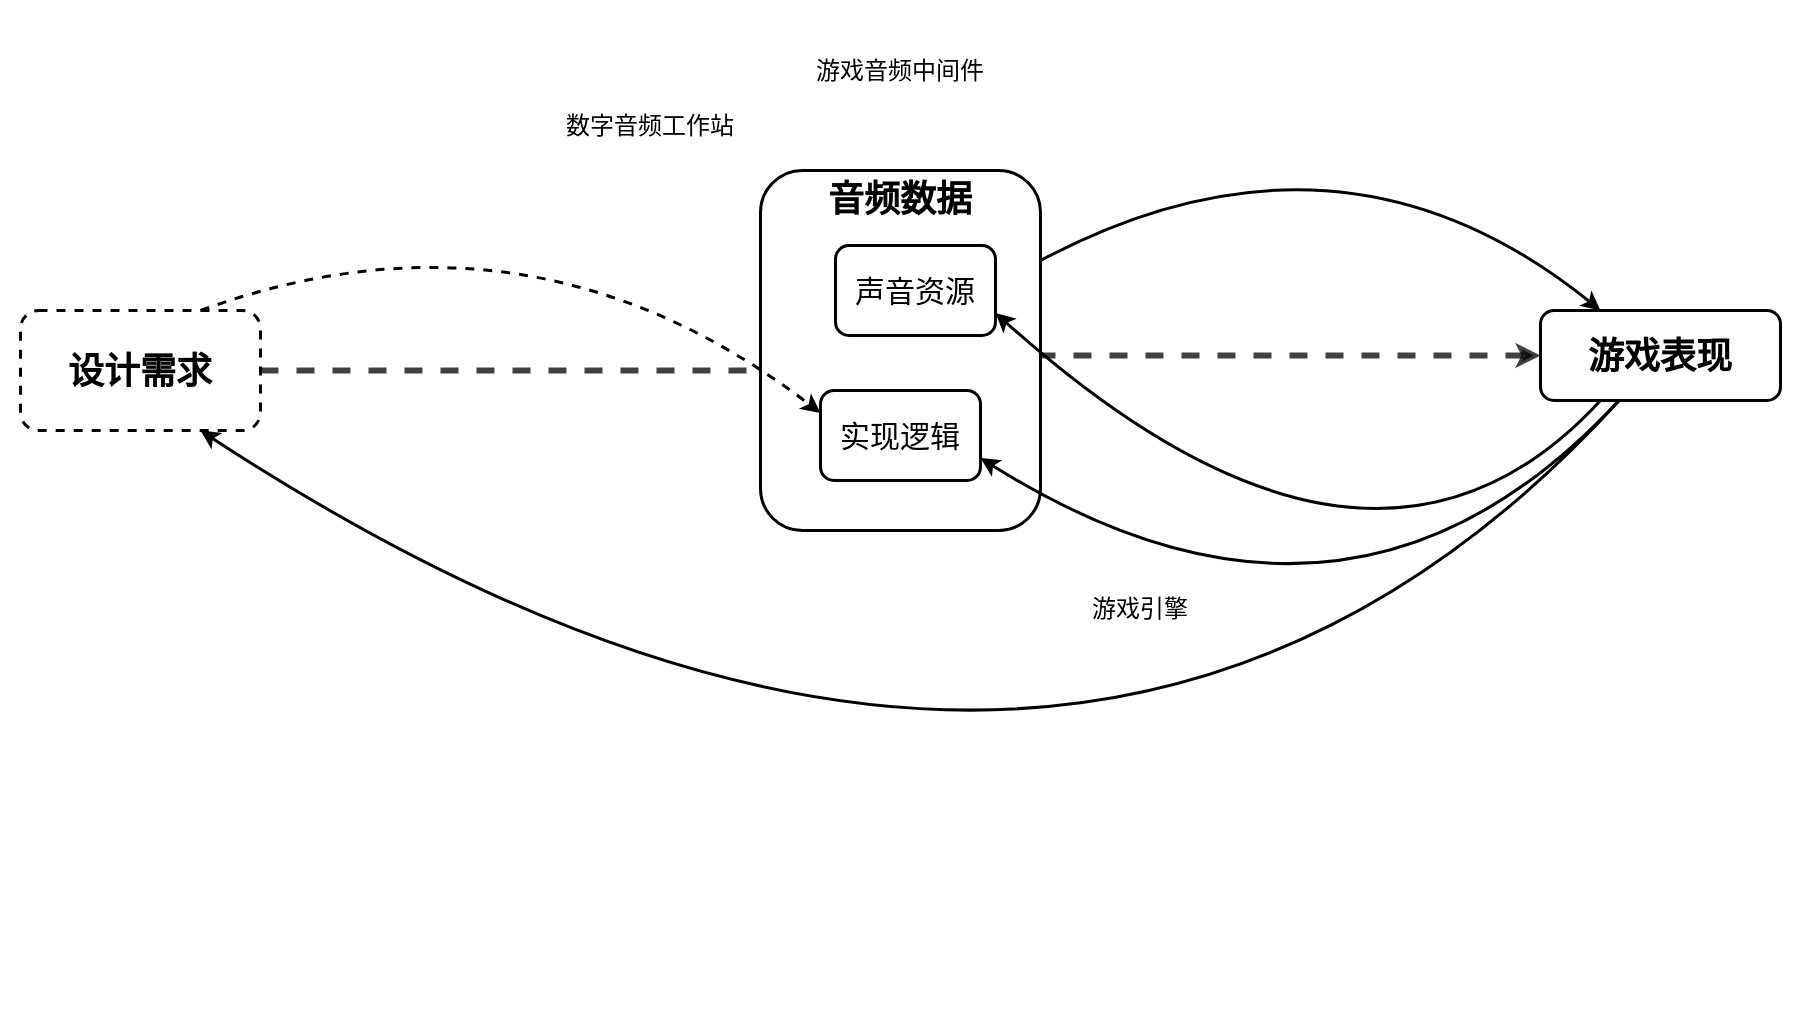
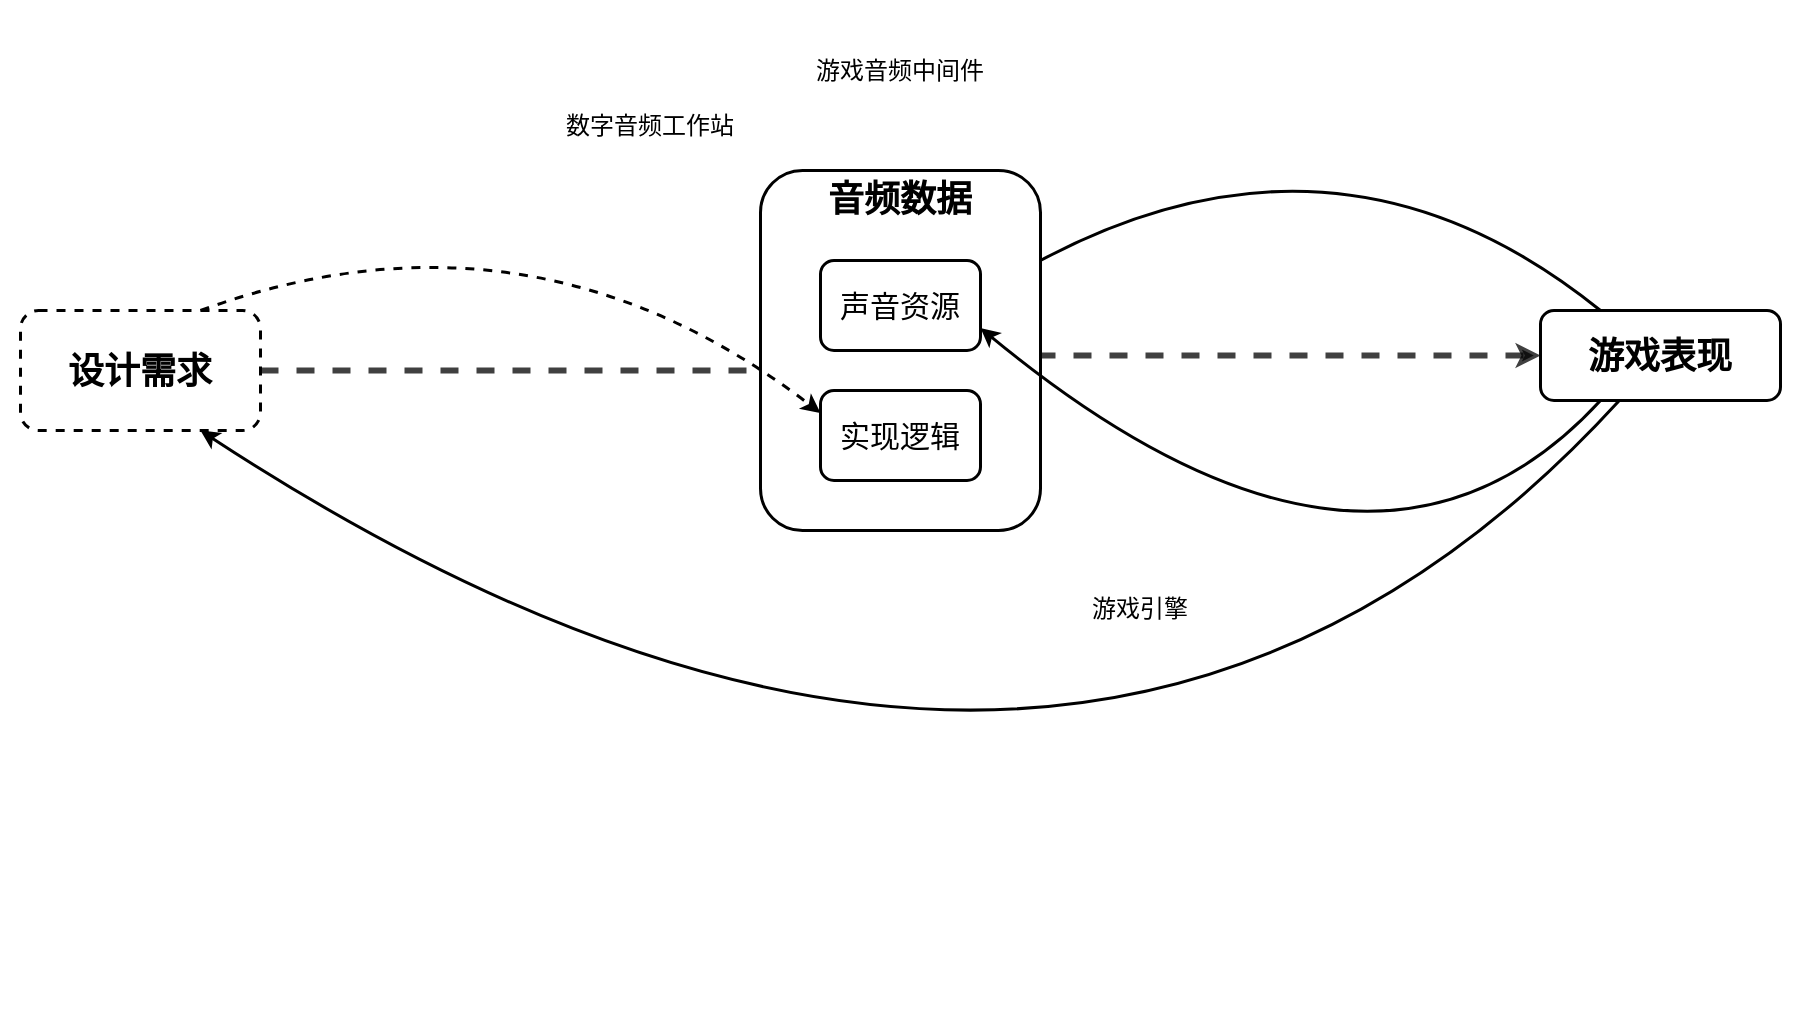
- <mxCell id="12" value="声音资源" style="rounded=1;whiteSpace=wrap;html=1;fontSize=30;fontFamily=Noto Sans;fontSource=https%3A%2F%2Ffonts.googleapis.com%2Fcss%3Ffamily%3DNoto%2BSans;verticalAlign=middle;fillColor=none;fontStyle=0;align=center;strokeWidth=3;" vertex="1" parent="1"><mxGeometry x="835" y="245" width="160" height="90" as="geometry" /></mxCell>
+ <mxCell id="12" value="声音资源" style="rounded=1;whiteSpace=wrap;html=1;fontSize=30;fontFamily=Noto Sans;fontSource=https%3A%2F%2Ffonts.googleapis.com%2Fcss%3Ffamily%3DNoto%2BSans;verticalAlign=middle;fillColor=none;fontStyle=0;align=center;strokeWidth=3;" vertex="1" parent="1"><mxGeometry x="820" y="260" width="160" height="90" as="geometry" /></mxCell>
- <mxCell id="19" style="rounded=0;orthogonalLoop=1;jettySize=auto;html=1;strokeWidth=3;entryX=0.25;entryY=0;entryDx=0;entryDy=0;exitX=1;exitY=0.25;exitDx=0;exitDy=0;curved=1;endSize=10;" edge="1" parent="14" source="11" target="7"><mxGeometry relative="1" as="geometry"><mxPoint x="1150" y="265" as="sourcePoint" /><mxPoint x="1510" y="280" as="targetPoint" /><Array as="points"><mxPoint x="1340" y="100" /></Array></mxGeometry></mxCell>
+ <mxCell id="19" style="rounded=0;orthogonalLoop=1;jettySize=auto;html=1;strokeWidth=3;entryX=0.25;entryY=0;entryDx=0;entryDy=0;exitX=1;exitY=0.25;exitDx=0;exitDy=0;curved=1;endSize=10;endArrow=none;" edge="1" parent="14" source="11" target="7"><mxGeometry relative="1" as="geometry"><mxPoint x="1150" y="265" as="sourcePoint" /><mxPoint x="1510" y="280" as="targetPoint" /><Array as="points"><mxPoint x="1340" y="100" /></Array></mxGeometry></mxCell>
- <mxCell id="17" style="rounded=0;orthogonalLoop=1;jettySize=auto;html=1;entryX=1;entryY=0.75;entryDx=0;entryDy=0;strokeWidth=3;curved=1;endSize=10;" edge="1" parent="14" source="7" target="13"><mxGeometry relative="1" as="geometry"><Array as="points"><mxPoint x="1350" y="690" /></Array></mxGeometry></mxCell>
